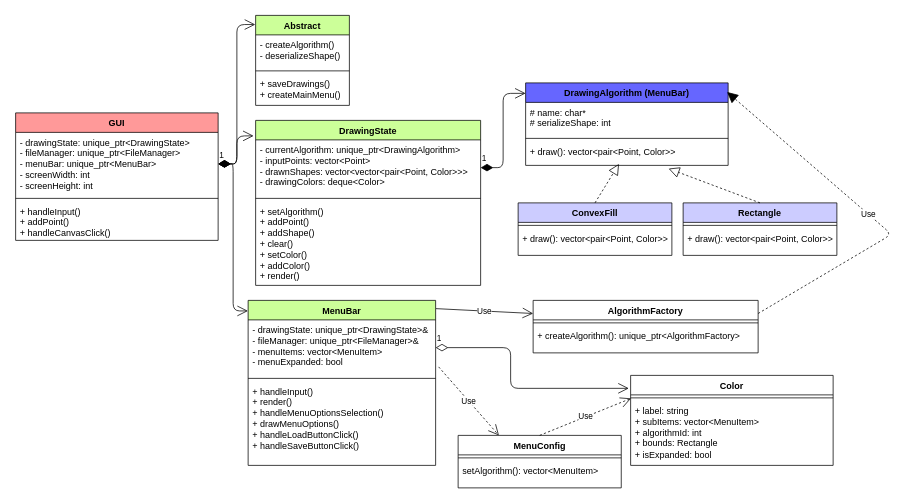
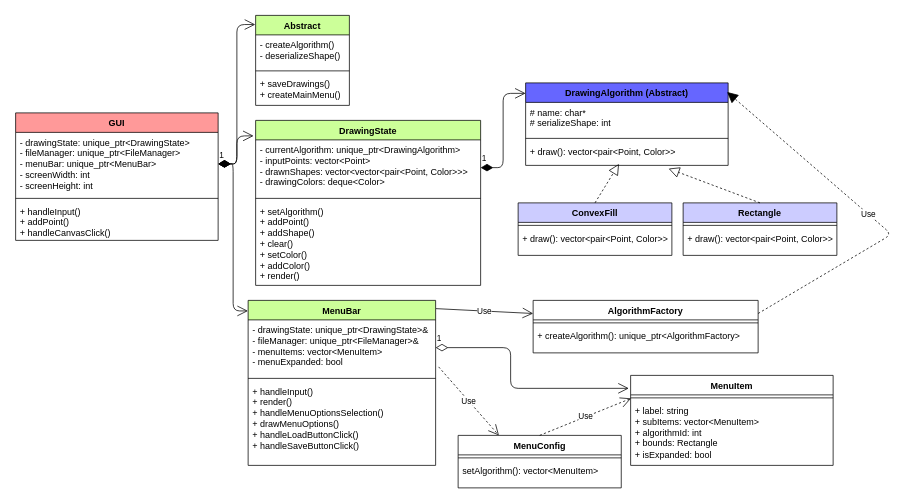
- <mxCell id="17" value="DrawingAlgorithm (MenuBar)" style="swimlane;fontStyle=1;align=center;verticalAlign=top;childLayout=stackLayout;horizontal=1;startSize=26;horizontalStack=0;resizeParent=1;resizeParentMax=0;resizeLast=0;collapsible=1;marginBottom=0;whiteSpace=wrap;html=1;fillColor=#6666FF;" vertex="1" parent="1"><mxGeometry x="700" y="110" width="270" height="110" as="geometry" /></mxCell>
+ <mxCell id="17" value="DrawingAlgorithm (Abstract)" style="swimlane;fontStyle=1;align=center;verticalAlign=top;childLayout=stackLayout;horizontal=1;startSize=26;horizontalStack=0;resizeParent=1;resizeParentMax=0;resizeLast=0;collapsible=1;marginBottom=0;whiteSpace=wrap;html=1;fillColor=#6666FF;" vertex="1" parent="1"><mxGeometry x="700" y="110" width="270" height="110" as="geometry" /></mxCell>
- <mxCell id="14" value="Color" style="swimlane;fontStyle=1;align=center;verticalAlign=top;childLayout=stackLayout;horizontal=1;startSize=26;horizontalStack=0;resizeParent=1;resizeParentMax=0;resizeLast=0;collapsible=1;marginBottom=0;whiteSpace=wrap;html=1;" vertex="1" parent="1"><mxGeometry x="840" y="500" width="270" height="120" as="geometry" /></mxCell>
+ <mxCell id="14" value="MenuItem" style="swimlane;fontStyle=1;align=center;verticalAlign=top;childLayout=stackLayout;horizontal=1;startSize=26;horizontalStack=0;resizeParent=1;resizeParentMax=0;resizeLast=0;collapsible=1;marginBottom=0;whiteSpace=wrap;html=1;" vertex="1" parent="1"><mxGeometry x="840" y="500" width="270" height="120" as="geometry" /></mxCell>
